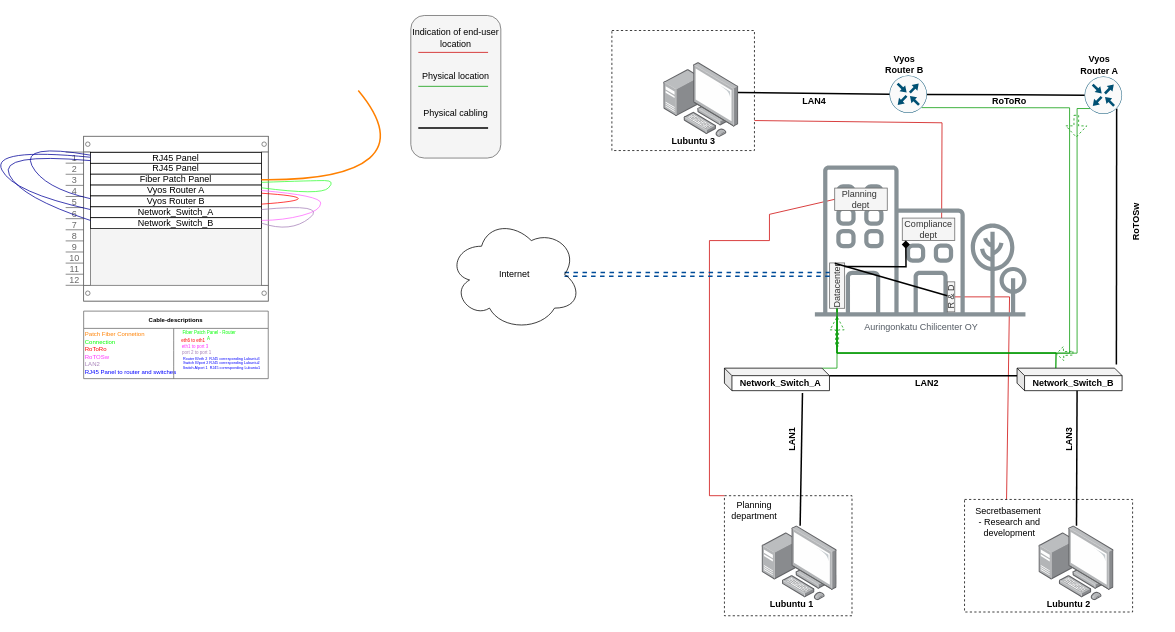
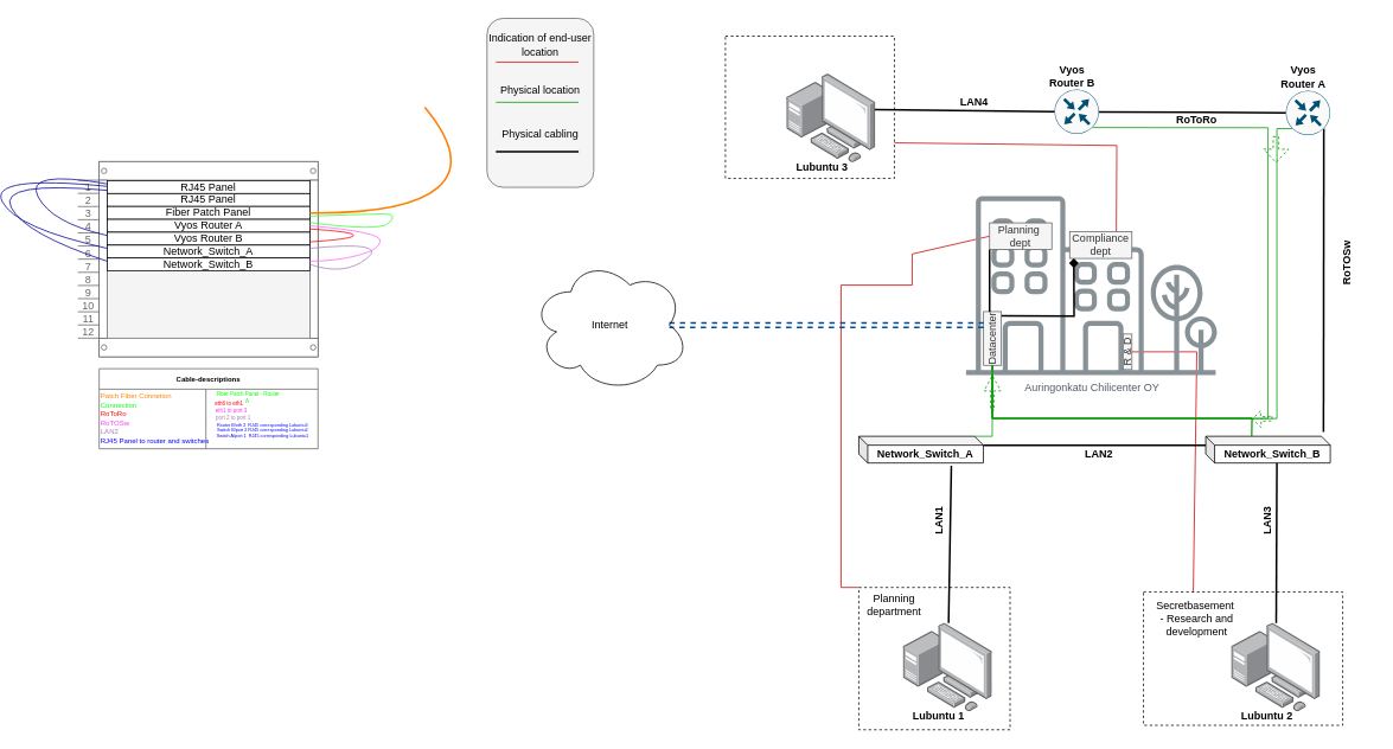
- <mxCell id="34" value="&lt;b&gt;&lt;font style=&quot;font-size: 12px;&quot;&gt;LAN4&lt;/font&gt;&lt;/b&gt;" style="text;strokeColor=none;align=center;fillColor=none;html=1;verticalAlign=middle;whiteSpace=wrap;rounded=0;dashed=1;fontSize=10;" parent="1" vertex="1"><mxGeometry x="988" y="120" width="60" height="30" as="geometry" /></mxCell>
+ <mxCell id="34" value="&lt;b&gt;&lt;font style=&quot;font-size: 12px;&quot;&gt;LAN4&lt;/font&gt;&lt;/b&gt;" style="text;strokeColor=none;align=center;fillColor=none;html=1;verticalAlign=middle;whiteSpace=wrap;rounded=0;dashed=1;fontSize=10;" parent="1" vertex="1"><mxGeometry x="998" y="100" width="60" height="30" as="geometry" /></mxCell>
- <mxCell id="39" value="Compliance dept" style="rounded=0;whiteSpace=wrap;html=1;fillColor=#f5f5f5;fontColor=#333333;strokeColor=#666666;" parent="1" vertex="1"><mxGeometry x="1135" y="290" width="70" height="30" as="geometry" /></mxCell>
+ <mxCell id="39" value="Compliance dept" style="rounded=0;whiteSpace=wrap;html=1;fillColor=#f5f5f5;fontColor=#333333;strokeColor=#666666;" parent="1" vertex="1"><mxGeometry x="1135" y="260" width="70" height="30" as="geometry" /></mxCell>
- <mxCell id="57" value="" style="endArrow=none;html=1;rounded=0;strokeWidth=2;exitX=0.995;exitY=0.339;exitDx=0;exitDy=0;exitPerimeter=0;" parent="1" source="41" target="38" edge="1"><mxGeometry width="50" height="50" relative="1" as="geometry"><mxPoint x="690" y="509.5" as="sourcePoint" /><mxPoint x="990" y="320" as="targetPoint" /></mxGeometry></mxCell>
+ <mxCell id="57" value="" style="endArrow=none;html=1;rounded=0;strokeWidth=2;exitX=0.995;exitY=0.339;exitDx=0;exitDy=0;entryX=0;entryY=1;entryDx=0;entryDy=0;exitPerimeter=0;" parent="1" source="41" target="42" edge="1"><mxGeometry width="50" height="50" relative="1" as="geometry"><mxPoint x="690" y="509.5" as="sourcePoint" /><mxPoint x="990" y="320" as="targetPoint" /></mxGeometry></mxCell>
